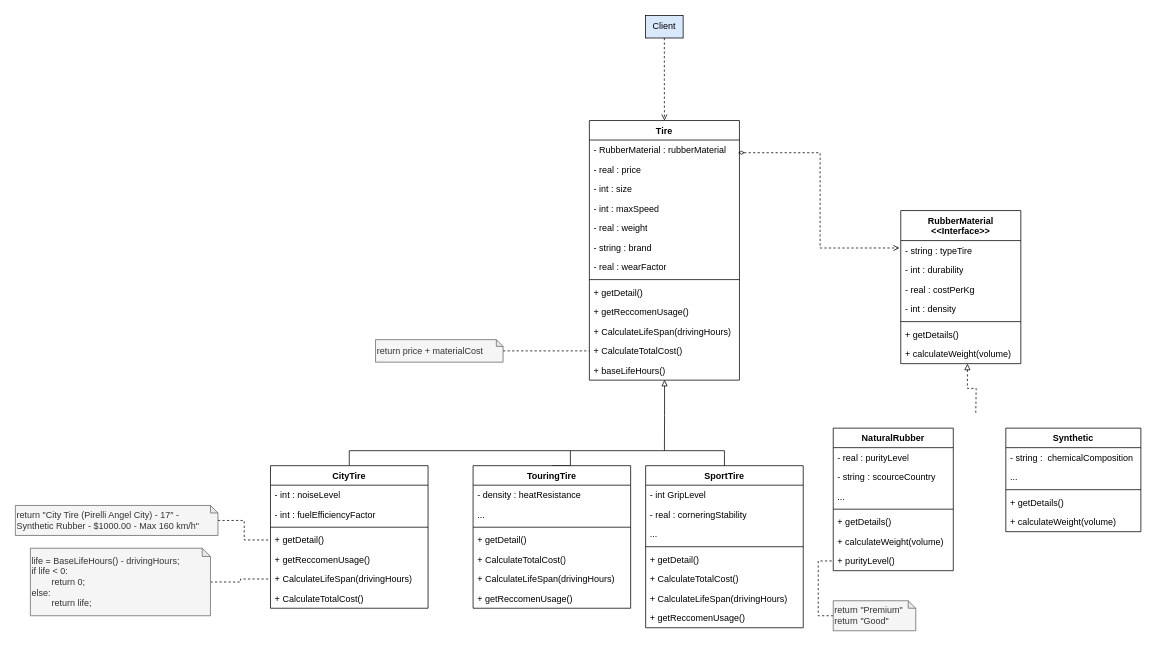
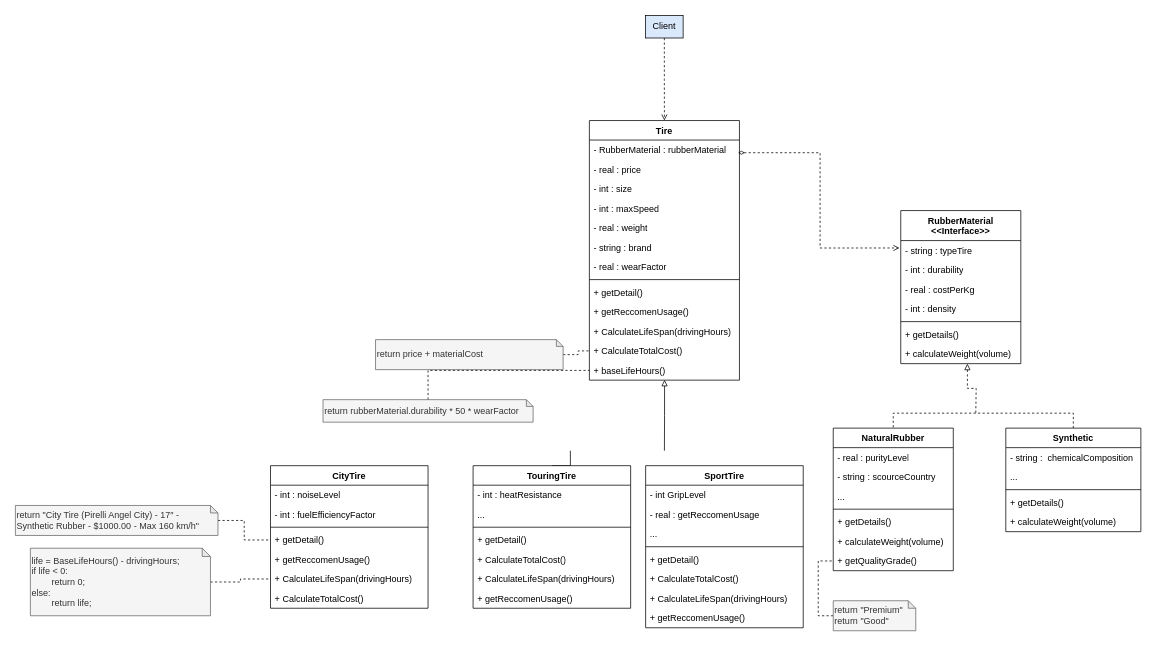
- <mxCell id="74" value="return price + materialCost" style="shape=note;whiteSpace=wrap;html=1;backgroundOutline=1;darkOpacity=0.05;align=left;size=9;fillColor=#f5f5f5;fontColor=#333333;strokeColor=#666666;" parent="1" vertex="1"><mxGeometry x="500" y="452" width="170" height="30" as="geometry" /></mxCell>
+ <mxCell id="74" value="return price + materialCost" style="shape=note;whiteSpace=wrap;html=1;backgroundOutline=1;darkOpacity=0.05;align=left;size=9;fillColor=#f5f5f5;fontColor=#333333;strokeColor=#666666;" parent="1" vertex="1"><mxGeometry x="500" y="452" width="250" height="40" as="geometry" /></mxCell>
+ <mxCell id="79" style="edgeStyle=orthogonalEdgeStyle;rounded=0;orthogonalLoop=1;jettySize=auto;html=1;entryX=0;entryY=0.5;entryDx=0;entryDy=0;dashed=1;endArrow=none;endFill=0;" parent="1" source="80" target="26" edge="1"><mxGeometry relative="1" as="geometry" /></mxCell>
+ <mxCell id="80" value="return rubberMaterial.durability * 50 * wearFactor" style="shape=note;whiteSpace=wrap;html=1;backgroundOutline=1;darkOpacity=0.05;align=left;size=9;fillColor=#f5f5f5;fontColor=#333333;strokeColor=#666666;" parent="1" vertex="1"><mxGeometry x="430" y="532" width="280" height="30" as="geometry" /></mxCell>
+ <mxCell id="35" style="edgeStyle=orthogonalEdgeStyle;rounded=0;orthogonalLoop=1;jettySize=auto;html=1;entryX=0.5;entryY=0;entryDx=0;entryDy=0;exitX=0.5;exitY=0;exitDx=0;exitDy=0;endArrow=none;endFill=0;dashed=1;" parent="1" source="36" target="27" edge="1"><mxGeometry relative="1" as="geometry" /></mxCell>
- <mxCell id="62" style="edgeStyle=orthogonalEdgeStyle;rounded=0;orthogonalLoop=1;jettySize=auto;html=1;exitX=0.5;exitY=0;exitDx=0;exitDy=0;entryX=0.5;entryY=0;entryDx=0;entryDy=0;endArrow=none;endFill=0;" parent="1" source="63" target="53" edge="1"><mxGeometry relative="1" as="geometry" /></mxCell>
- <mxCell id="46" value="- density : heatResistance" style="text;strokeColor=none;fillColor=none;align=left;verticalAlign=top;spacingLeft=4;spacingRight=4;overflow=hidden;rotatable=0;points=[[0,0.5],[1,0.5]];portConstraint=eastwest;whiteSpace=wrap;html=1;" parent="45" vertex="1"><mxGeometry y="26" width="210" height="26" as="geometry" /></mxCell>
+ <mxCell id="46" value="- int : heatResistance" style="text;strokeColor=none;fillColor=none;align=left;verticalAlign=top;spacingLeft=4;spacingRight=4;overflow=hidden;rotatable=0;points=[[0,0.5],[1,0.5]];portConstraint=eastwest;whiteSpace=wrap;html=1;" parent="45" vertex="1"><mxGeometry y="26" width="210" height="26" as="geometry" /></mxCell>
- <mxCell id="55" value="- real : corneringStability" style="text;strokeColor=none;fillColor=none;align=left;verticalAlign=top;spacingLeft=4;spacingRight=4;overflow=hidden;rotatable=0;points=[[0,0.5],[1,0.5]];portConstraint=eastwest;whiteSpace=wrap;html=1;" parent="53" vertex="1"><mxGeometry y="52" width="210" height="26" as="geometry" /></mxCell>
+ <mxCell id="55" value="- real : getReccomenUsage" style="text;strokeColor=none;fillColor=none;align=left;verticalAlign=top;spacingLeft=4;spacingRight=4;overflow=hidden;rotatable=0;points=[[0,0.5],[1,0.5]];portConstraint=eastwest;whiteSpace=wrap;html=1;" parent="53" vertex="1"><mxGeometry y="52" width="210" height="26" as="geometry" /></mxCell>
- <mxCell id="34" value="+ purityLevel()" style="text;strokeColor=none;fillColor=none;align=left;verticalAlign=top;spacingLeft=4;spacingRight=4;overflow=hidden;rotatable=0;points=[[0,0.5],[1,0.5]];portConstraint=eastwest;whiteSpace=wrap;html=1;" parent="27" vertex="1"><mxGeometry y="164" width="160" height="26" as="geometry" /></mxCell>
+ <mxCell id="34" value="+ getQualityGrade()" style="text;strokeColor=none;fillColor=none;align=left;verticalAlign=top;spacingLeft=4;spacingRight=4;overflow=hidden;rotatable=0;points=[[0,0.5],[1,0.5]];portConstraint=eastwest;whiteSpace=wrap;html=1;" parent="27" vertex="1"><mxGeometry y="164" width="160" height="26" as="geometry" /></mxCell>
